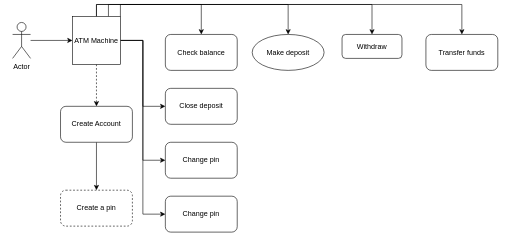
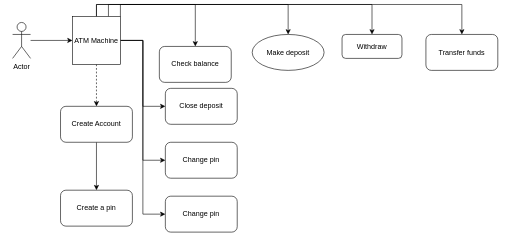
- <mxCell id="16" value="Check balance" style="rounded=1;whiteSpace=wrap;html=1;" vertex="1" parent="1"><mxGeometry x="275" y="50" width="120" height="60" as="geometry" /></mxCell>
+ <mxCell id="16" value="Check balance" style="rounded=1;whiteSpace=wrap;html=1;" vertex="1" parent="1"><mxGeometry x="265" y="70" width="120" height="60" as="geometry" /></mxCell>
- <mxCell id="15" value="Create a pin" style="rounded=1;whiteSpace=wrap;html=1;dashed=1;" vertex="1" parent="1"><mxGeometry x="100" y="310" width="120" height="60" as="geometry" /></mxCell>
+ <mxCell id="15" value="Create a pin" style="rounded=1;whiteSpace=wrap;html=1;" vertex="1" parent="1"><mxGeometry x="100" y="310" width="120" height="60" as="geometry" /></mxCell>
